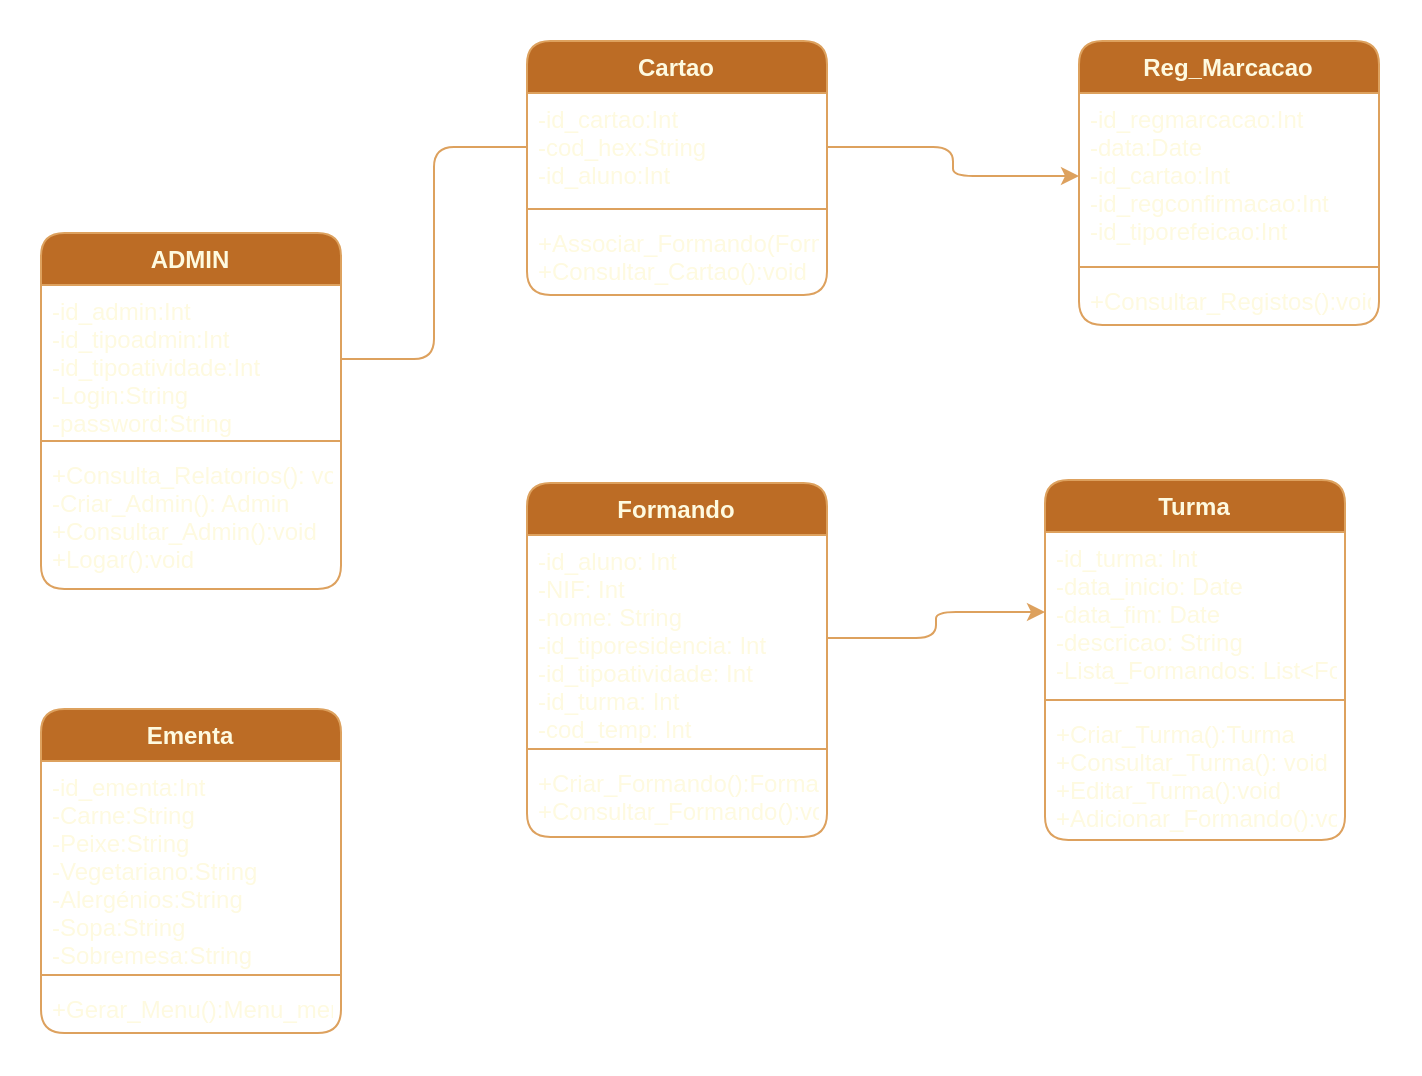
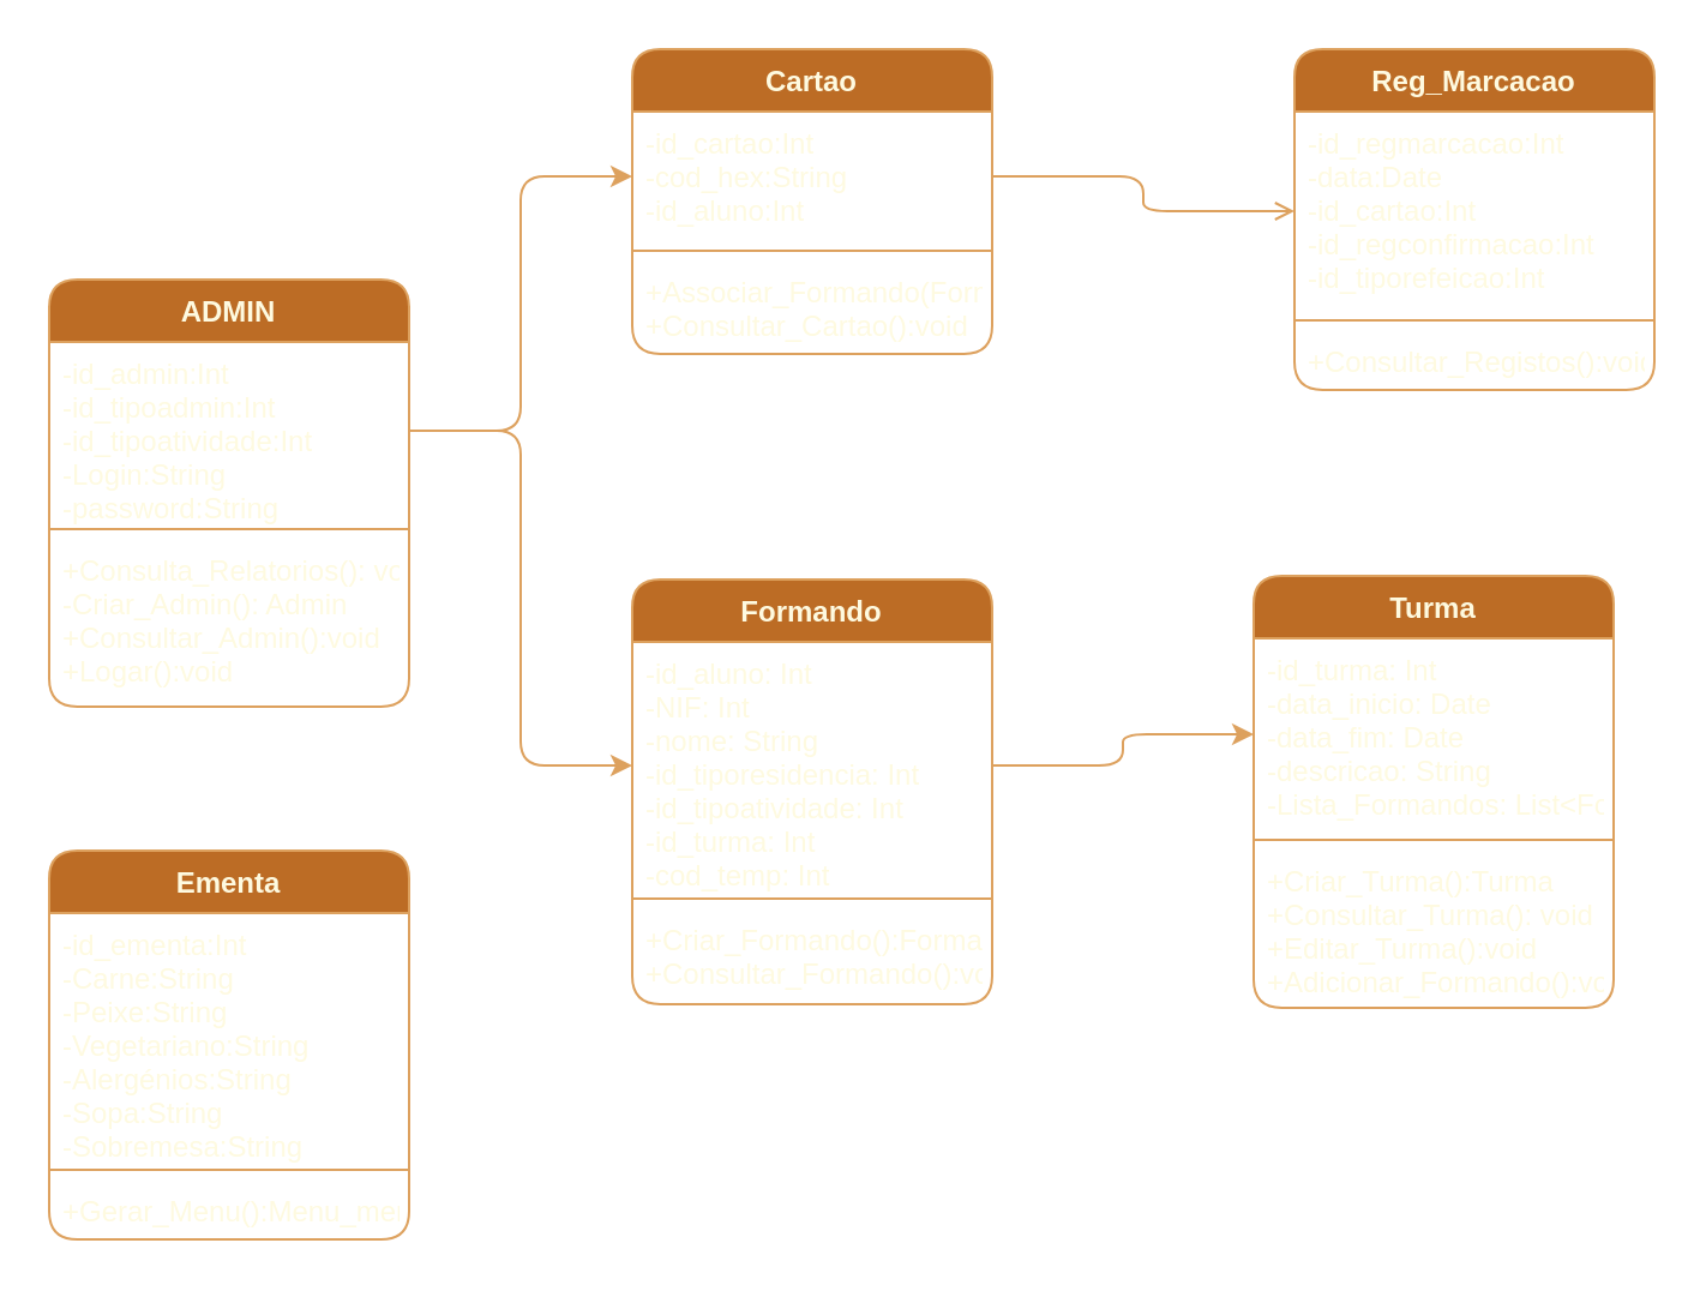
- <mxCell id="27" style="edgeStyle=orthogonalEdgeStyle;rounded=1;orthogonalLoop=1;jettySize=auto;html=1;fontFamily=Helvetica;fontSize=12;fontColor=default;startSize=26;labelBackgroundColor=none;strokeColor=#DDA15E;endArrow=none;" edge="1" parent="1" source="7" target="19"><mxGeometry relative="1" as="geometry" /></mxCell>
+ <mxCell id="27" style="edgeStyle=orthogonalEdgeStyle;rounded=1;orthogonalLoop=1;jettySize=auto;html=1;fontFamily=Helvetica;fontSize=12;fontColor=default;startSize=26;labelBackgroundColor=none;strokeColor=#DDA15E;" edge="1" parent="1" source="7" target="19"><mxGeometry relative="1" as="geometry" /></mxCell>
- <mxCell id="29" value="" style="edgeStyle=orthogonalEdgeStyle;rounded=1;orthogonalLoop=1;jettySize=auto;html=1;fontFamily=Helvetica;fontSize=12;fontColor=default;startSize=26;labelBackgroundColor=none;strokeColor=#DDA15E;" edge="1" parent="1" source="19" target="23"><mxGeometry relative="1" as="geometry" /></mxCell>
+ <mxCell id="29" value="" style="edgeStyle=orthogonalEdgeStyle;rounded=1;orthogonalLoop=1;jettySize=auto;html=1;fontFamily=Helvetica;fontSize=12;fontColor=default;startSize=26;labelBackgroundColor=none;strokeColor=#DDA15E;endArrow=open;" edge="1" parent="1" source="19" target="23"><mxGeometry relative="1" as="geometry" /></mxCell>
+ <mxCell id="26" style="edgeStyle=orthogonalEdgeStyle;rounded=1;orthogonalLoop=1;jettySize=auto;html=1;fontFamily=Helvetica;fontSize=12;fontColor=default;startSize=26;labelBackgroundColor=none;strokeColor=#DDA15E;" edge="1" parent="1" source="7" target="3"><mxGeometry relative="1" as="geometry" /></mxCell>
